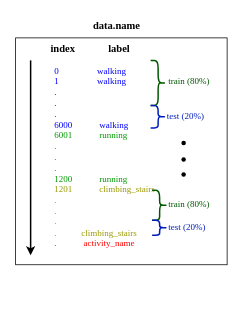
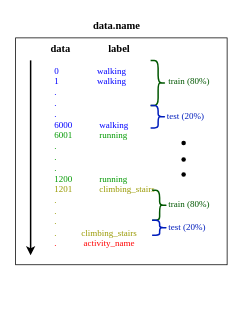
- <mxCell id="4" value="&lt;div style=&quot;text-align: left;&quot;&gt;&lt;span style=&quot;background-color: transparent; color: light-dark(rgb(0, 0, 0), rgb(255, 255, 255));&quot;&gt;&amp;nbsp;index&lt;/span&gt;&lt;span style=&quot;background-color: transparent; color: light-dark(rgb(0, 0, 0), rgb(255, 255, 255)); white-space: pre;&quot;&gt;&#09;&lt;/span&gt;&amp;nbsp; &amp;nbsp; &amp;nbsp; &amp;nbsp;&lt;span style=&quot;background-color: transparent; color: light-dark(rgb(0, 0, 0), rgb(255, 255, 255));&quot;&gt;label&lt;/span&gt;&lt;/div&gt;" style="text;html=1;align=center;verticalAlign=middle;whiteSpace=wrap;rounded=0;fontFamily=Comic Sans MS;fontStyle=1;fontSize=14;" vertex="1" parent="1"><mxGeometry x="28" y="50" width="180" height="30" as="geometry" /></mxCell>
+ <mxCell id="4" value="&lt;div style=&quot;text-align: left;&quot;&gt;&lt;span style=&quot;background-color: transparent; color: light-dark(rgb(0, 0, 0), rgb(255, 255, 255));&quot;&gt;&amp;nbsp;data&lt;/span&gt;&lt;span style=&quot;background-color: transparent; color: light-dark(rgb(0, 0, 0), rgb(255, 255, 255)); white-space: pre;&quot;&gt;&#09;&lt;/span&gt;&amp;nbsp; &amp;nbsp; &amp;nbsp; &amp;nbsp;&lt;span style=&quot;background-color: transparent; color: light-dark(rgb(0, 0, 0), rgb(255, 255, 255));&quot;&gt;label&lt;/span&gt;&lt;/div&gt;" style="text;html=1;align=center;verticalAlign=middle;whiteSpace=wrap;rounded=0;fontFamily=Comic Sans MS;fontStyle=1;fontSize=14;" vertex="1" parent="1"><mxGeometry x="28" y="50" width="180" height="30" as="geometry" /></mxCell>
